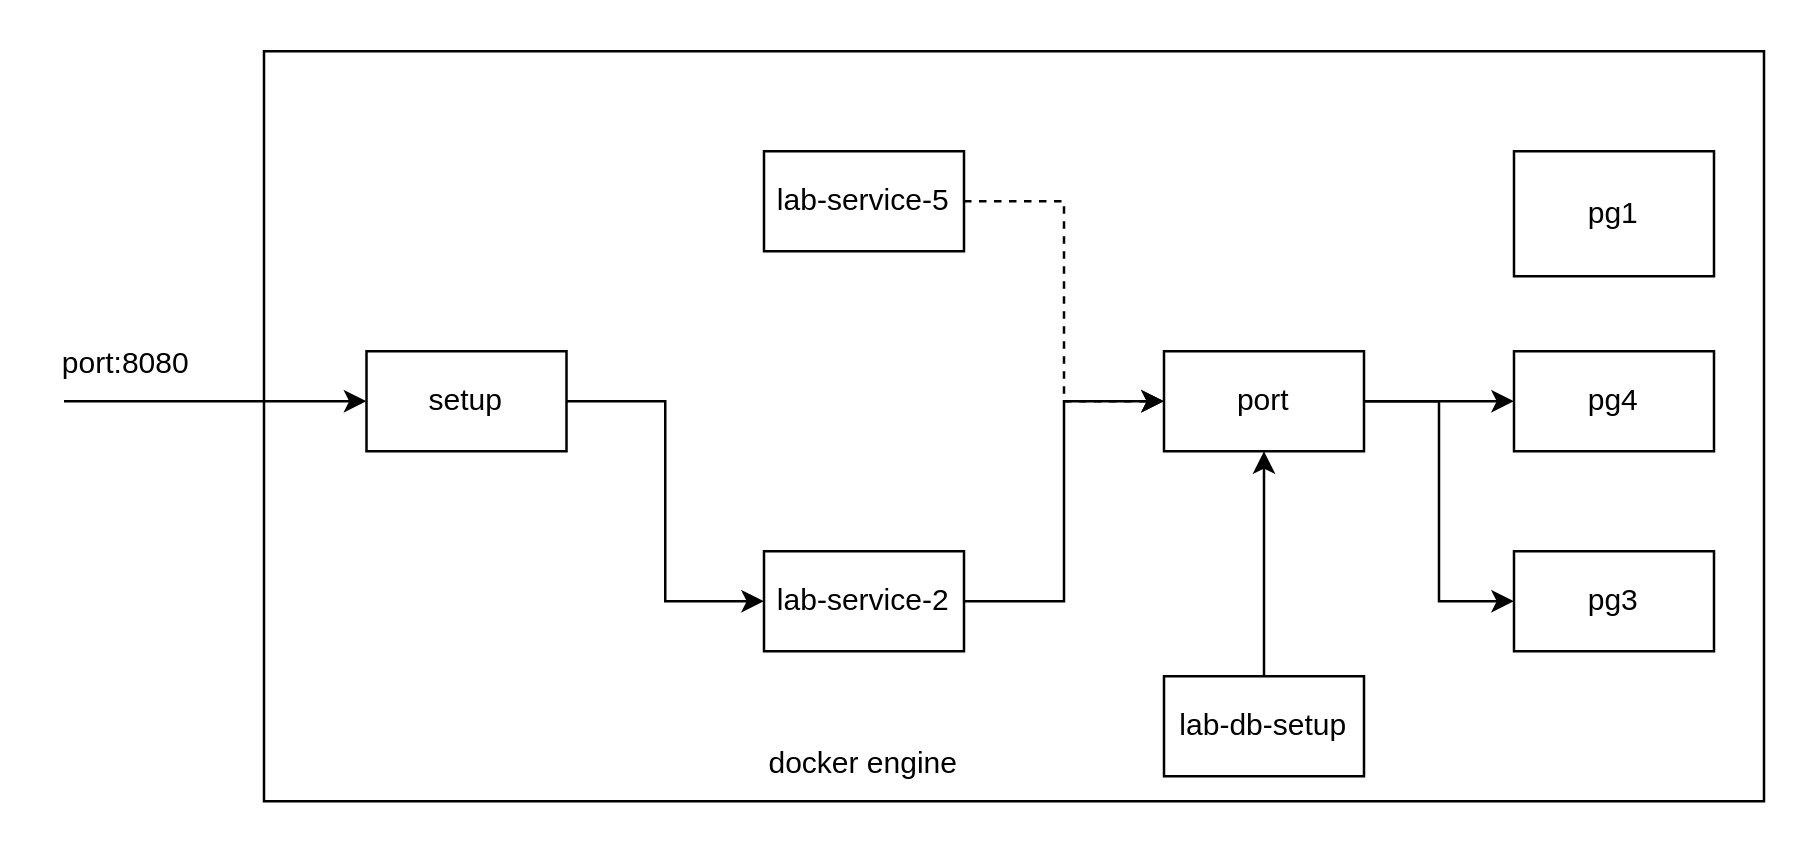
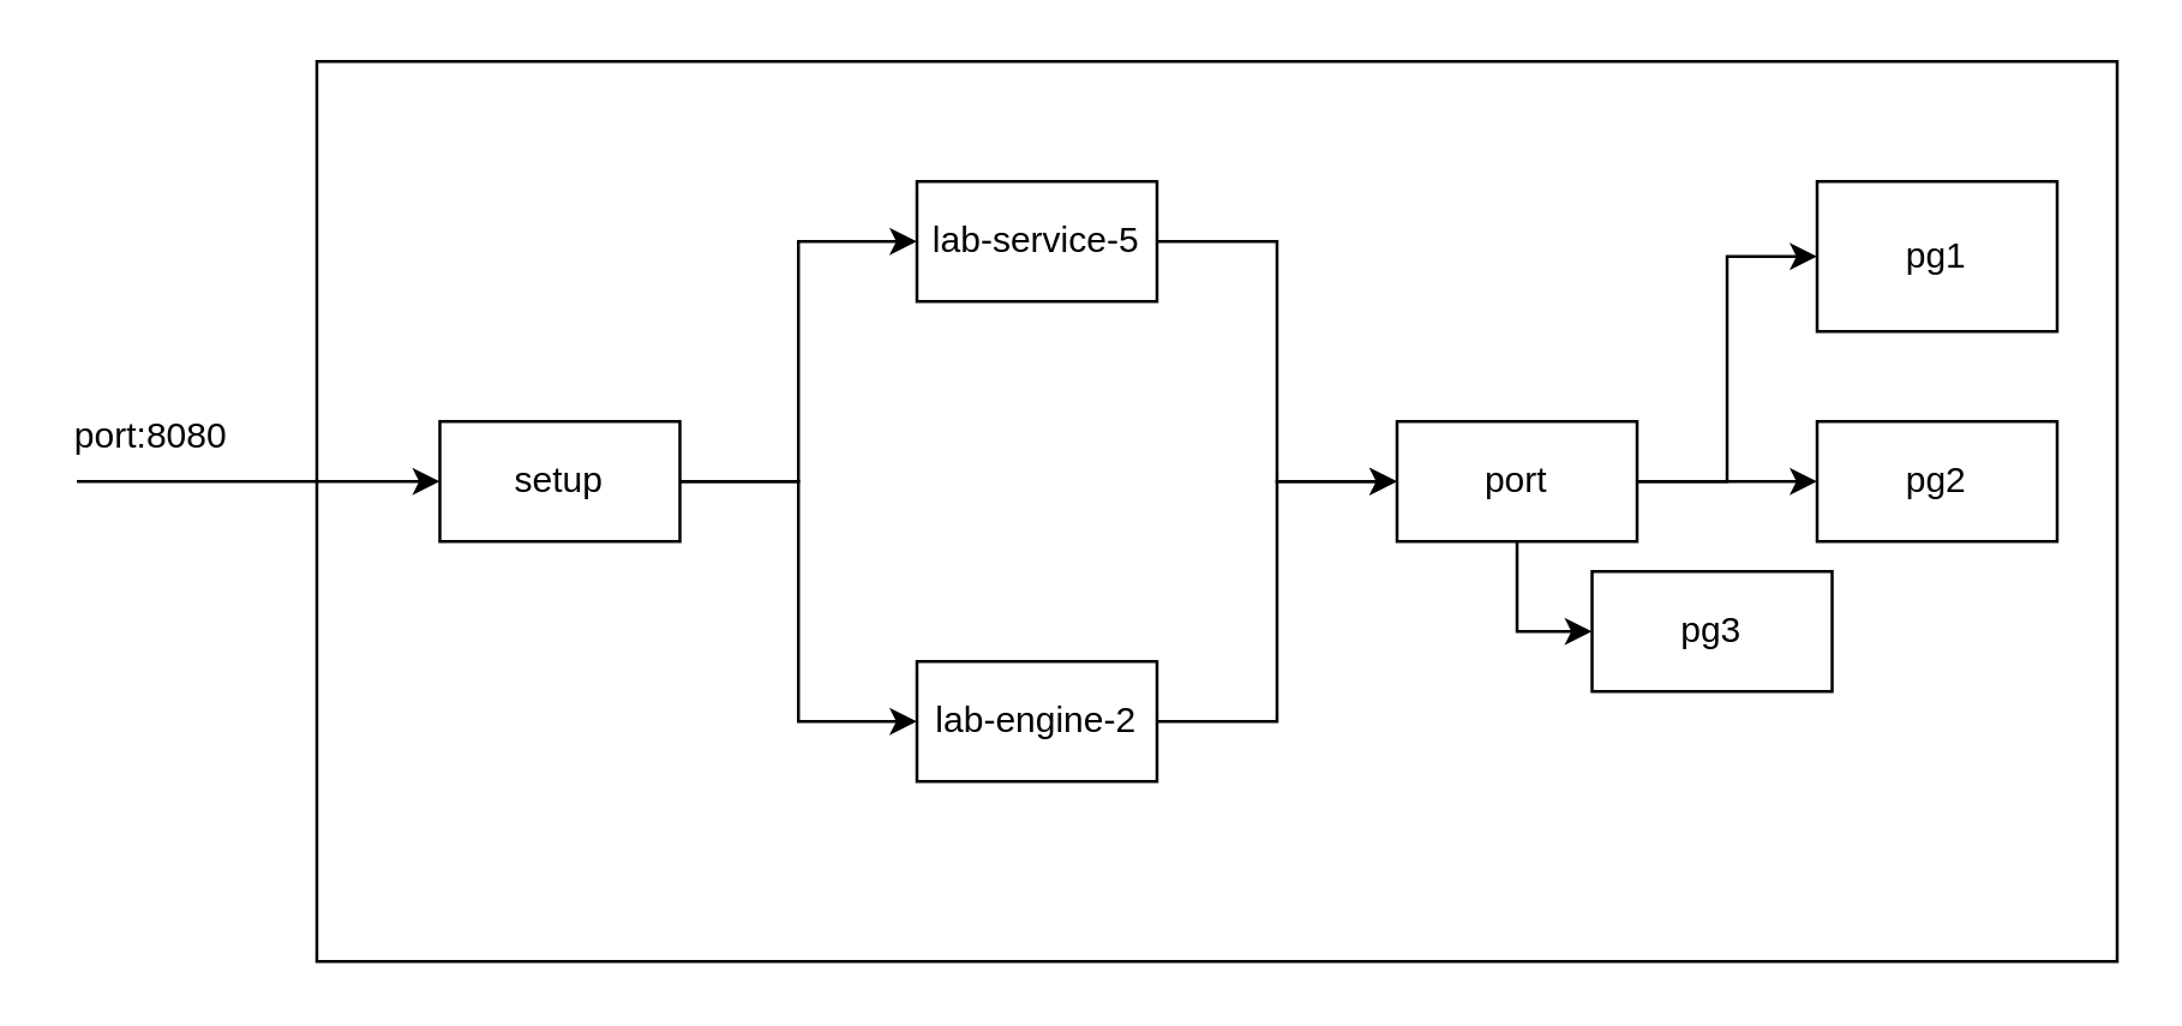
- <mxCell id="6" style="edgeStyle=orthogonalEdgeStyle;rounded=0;orthogonalLoop=1;jettySize=auto;html=1;entryX=0;entryY=0.5;entryDx=0;entryDy=0;dashed=1;" parent="1" source="7" target="13" edge="1"><mxGeometry relative="1" as="geometry" /></mxCell>
+ <mxCell id="6" style="edgeStyle=orthogonalEdgeStyle;rounded=0;orthogonalLoop=1;jettySize=auto;html=1;entryX=0;entryY=0.5;entryDx=0;entryDy=0;" parent="1" source="7" target="13" edge="1"><mxGeometry relative="1" as="geometry" /></mxCell>
+ <mxCell id="3" style="edgeStyle=orthogonalEdgeStyle;rounded=0;orthogonalLoop=1;jettySize=auto;html=1;entryX=0;entryY=0.5;entryDx=0;entryDy=0;" parent="1" source="5" target="7" edge="1"><mxGeometry relative="1" as="geometry" /></mxCell>
+ <mxCell id="10" style="edgeStyle=orthogonalEdgeStyle;rounded=0;orthogonalLoop=1;jettySize=auto;html=1;entryX=0;entryY=0.5;entryDx=0;entryDy=0;" edge="1" parent="1" source="13" target="17"><mxGeometry relative="1" as="geometry" /></mxCell>
- <mxCell id="18" value="pg4" style="rounded=0;whiteSpace=wrap;html=1;" vertex="1" parent="1"><mxGeometry x="605" y="140" width="80" height="40" as="geometry" /></mxCell>
+ <mxCell id="18" value="pg2" style="rounded=0;whiteSpace=wrap;html=1;" vertex="1" parent="1"><mxGeometry x="605" y="140" width="80" height="40" as="geometry" /></mxCell>
- <mxCell id="9" value="lab-service-2" style="rounded=0;whiteSpace=wrap;html=1;" parent="1" vertex="1"><mxGeometry x="305" y="220" width="80" height="40" as="geometry" /></mxCell>
+ <mxCell id="9" value="lab-engine-2" style="rounded=0;whiteSpace=wrap;html=1;" parent="1" vertex="1"><mxGeometry x="305" y="220" width="80" height="40" as="geometry" /></mxCell>
- <mxCell id="19" value="pg3" style="rounded=0;whiteSpace=wrap;html=1;" vertex="1" parent="1"><mxGeometry x="605" y="220" width="80" height="40" as="geometry" /></mxCell>
+ <mxCell id="19" value="pg3" style="rounded=0;whiteSpace=wrap;html=1;" vertex="1" parent="1"><mxGeometry x="530" y="190" width="80" height="40" as="geometry" /></mxCell>
- <mxCell id="20" style="edgeStyle=orthogonalEdgeStyle;rounded=0;orthogonalLoop=1;jettySize=auto;html=1;entryX=0.5;entryY=1;entryDx=0;entryDy=0;" edge="1" parent="1" source="21" target="13"><mxGeometry relative="1" as="geometry" /></mxCell>
- <mxCell id="21" value="lab-db-setup" style="rounded=0;whiteSpace=wrap;html=1;" vertex="1" parent="1"><mxGeometry x="465" y="270" width="80" height="40" as="geometry" /></mxCell>
- <mxCell id="14" value="docker engine" style="text;html=1;align=center;verticalAlign=middle;whiteSpace=wrap;rounded=0;" parent="1" vertex="1"><mxGeometry x="305" y="290" width="80" height="30" as="geometry" /></mxCell>
